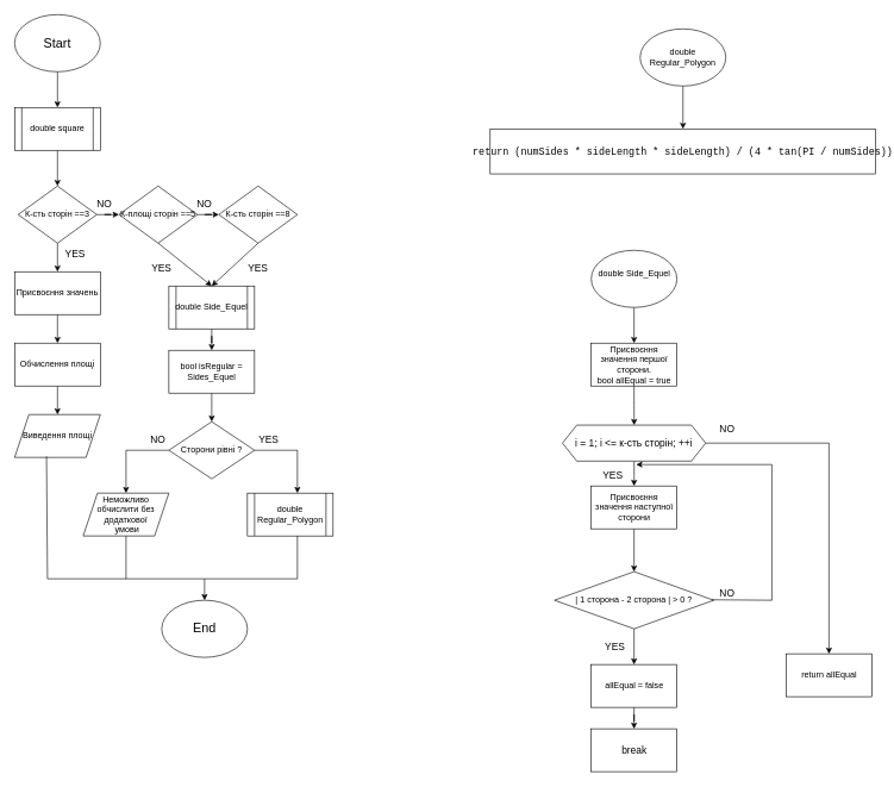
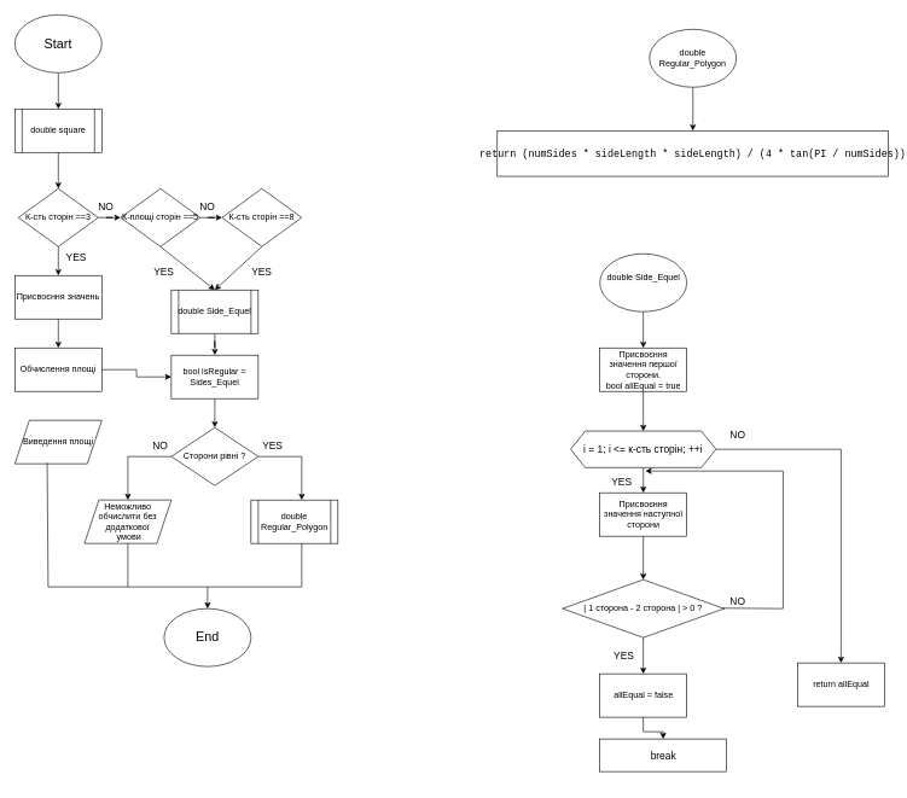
- <mxCell id="13" value="" style="edgeStyle=orthogonalEdgeStyle;rounded=0;orthogonalLoop=1;jettySize=auto;html=1;" edge="1" parent="1" source="14" target="16"><mxGeometry relative="1" as="geometry" /></mxCell>
+ <mxCell id="13" value="" style="edgeStyle=orthogonalEdgeStyle;rounded=0;orthogonalLoop=1;jettySize=auto;html=1;" edge="1" parent="1" source="14" target="62"><mxGeometry relative="1" as="geometry" /></mxCell>
- <mxCell id="45" value="&lt;font style=&quot;font-size: 14px;&quot;&gt;break&lt;/font&gt;" style="rounded=0;whiteSpace=wrap;html=1;" vertex="1" parent="1"><mxGeometry x="827.5" y="1020" width="120" height="60" as="geometry" /></mxCell>
+ <mxCell id="45" value="&lt;font style=&quot;font-size: 14px;&quot;&gt;break&lt;/font&gt;" style="rounded=0;whiteSpace=wrap;html=1;" vertex="1" parent="1"><mxGeometry x="827.5" y="1020" width="175" height="45" as="geometry" /></mxCell>
